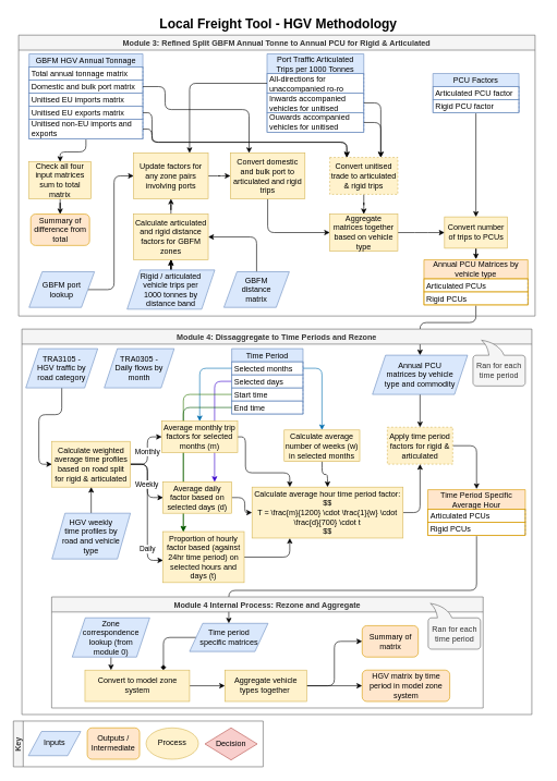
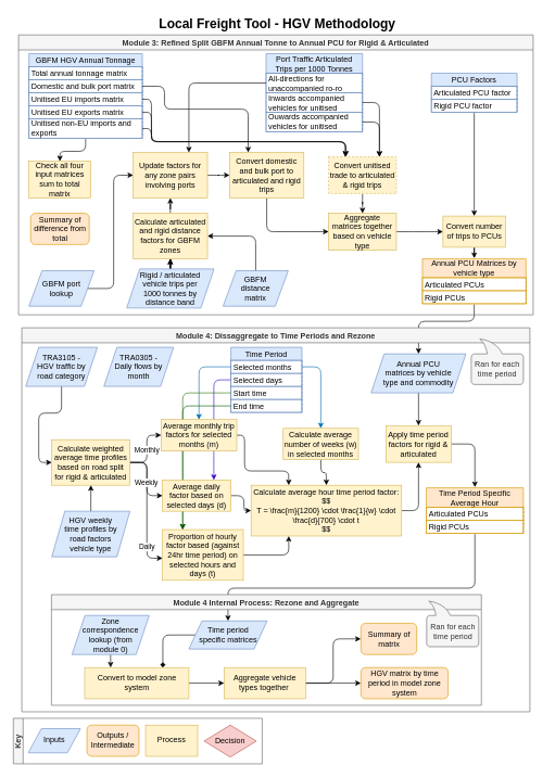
+ <mxCell id="93" style="edgeStyle=orthogonalEdgeStyle;orthogonalLoop=1;jettySize=auto;html=1;entryX=0.25;entryY=0;entryDx=0;entryDy=0;" parent="61" source="73" target="92" edge="1"><mxGeometry relative="1" as="geometry"><Array as="points"><mxPoint x="204" y="99" /><mxPoint x="204" y="164" /><mxPoint x="502" y="164" /></Array></mxGeometry></mxCell>
- <mxCell id="88" style="edgeStyle=orthogonalEdgeStyle;orthogonalLoop=1;jettySize=auto;html=1;" parent="61" source="89" target="90" edge="1"><mxGeometry relative="1" as="geometry" /></mxCell>
- <mxCell id="18" value="Apply time period factors for rigid &amp;amp; articulated" style="whiteSpace=wrap;html=1;shadow=0;glass=0;labelBackgroundColor=none;comic=0;sketch=0;strokeColor=#d6b656;strokeWidth=1;fillColor=#fff2cc;fontSize=12;dashed=1;" parent="8" vertex="1"><mxGeometry x="559" y="150.25" width="100" height="56.5" as="geometry" /></mxCell>
+ <mxCell id="18" value="Apply time period factors for rigid &amp;amp; articulated" style="whiteSpace=wrap;html=1;shadow=0;glass=0;labelBackgroundColor=none;comic=0;sketch=0;strokeColor=#d6b656;strokeWidth=1;fillColor=#fff2cc;fontSize=12;" parent="8" vertex="1"><mxGeometry x="559" y="150.25" width="100" height="56.5" as="geometry" /></mxCell>
- <mxCell id="33" value="HGV weekly time profiles by road and vehicle type" style="shape=parallelogram;perimeter=parallelogramPerimeter;whiteSpace=wrap;html=1;fixedSize=1;shadow=0;glass=0;labelBackgroundColor=none;comic=0;sketch=0;strokeColor=#6c8ebf;strokeWidth=1;fillColor=#dae8fc;fontSize=12;spacingRight=13;spacingLeft=13;spacing=3;" parent="8" vertex="1"><mxGeometry x="46" y="281.88" width="120" height="70" as="geometry" /></mxCell>
+ <mxCell id="33" value="HGV weekly time profiles by road factors vehicle type" style="shape=parallelogram;perimeter=parallelogramPerimeter;whiteSpace=wrap;html=1;fixedSize=1;shadow=0;glass=0;labelBackgroundColor=none;comic=0;sketch=0;strokeColor=#6c8ebf;strokeWidth=1;fillColor=#dae8fc;fontSize=12;spacingRight=13;spacingLeft=13;spacing=3;" parent="8" vertex="1"><mxGeometry x="46" y="281.88" width="120" height="70" as="geometry" /></mxCell>
- <mxCell id="6" value="Process" style="ellipse;whiteSpace=wrap;html=1;shadow=0;glass=0;labelBackgroundColor=none;comic=0;sketch=0;strokeColor=#d6b656;strokeWidth=1;fillColor=#fff2cc;fontSize=12;" parent="3" vertex="1"><mxGeometry x="203.0" y="10.45" width="80" height="48" as="geometry" /></mxCell>
+ <mxCell id="6" value="Process" style="whiteSpace=wrap;html=1;shadow=0;glass=0;labelBackgroundColor=none;comic=0;sketch=0;strokeColor=#d6b656;strokeWidth=1;fillColor=#fff2cc;fontSize=12;" parent="3" vertex="1"><mxGeometry x="203.0" y="10.45" width="80" height="48" as="geometry" /></mxCell>
